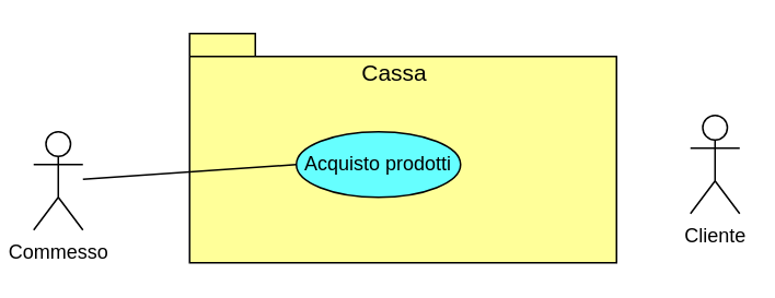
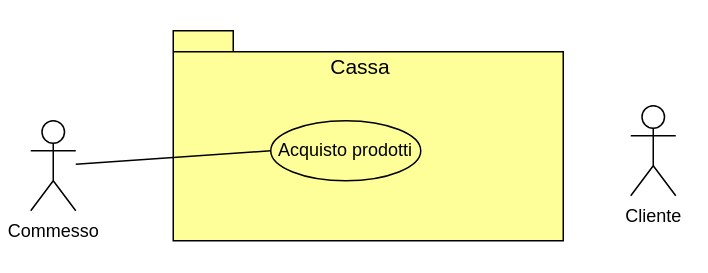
- <mxCell id="5" value="Acquisto prodotti" style="ellipse;whiteSpace=wrap;html=1;fillColor=#66FFFF;" parent="1" vertex="1"><mxGeometry x="180" y="80" width="100" height="40" as="geometry" /></mxCell>
+ <mxCell id="5" value="Acquisto prodotti" style="ellipse;whiteSpace=wrap;html=1;fillColor=#ffff99;" parent="1" vertex="1"><mxGeometry x="180" y="80" width="100" height="40" as="geometry" /></mxCell>
